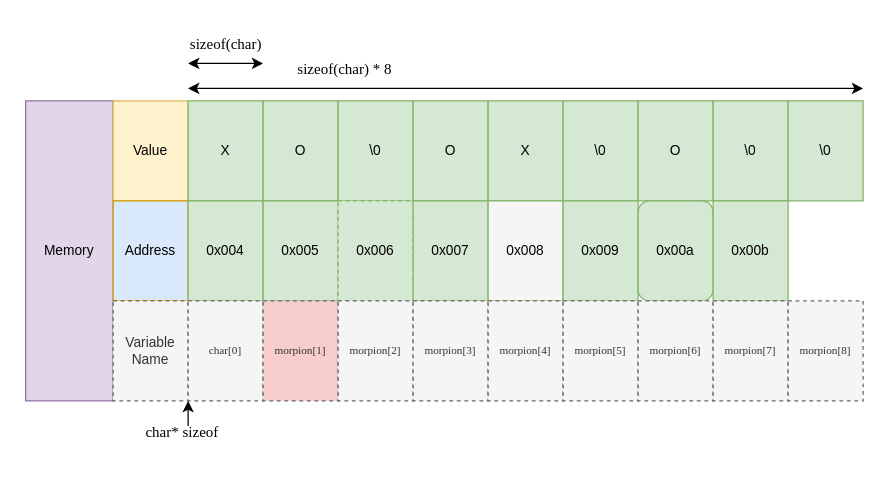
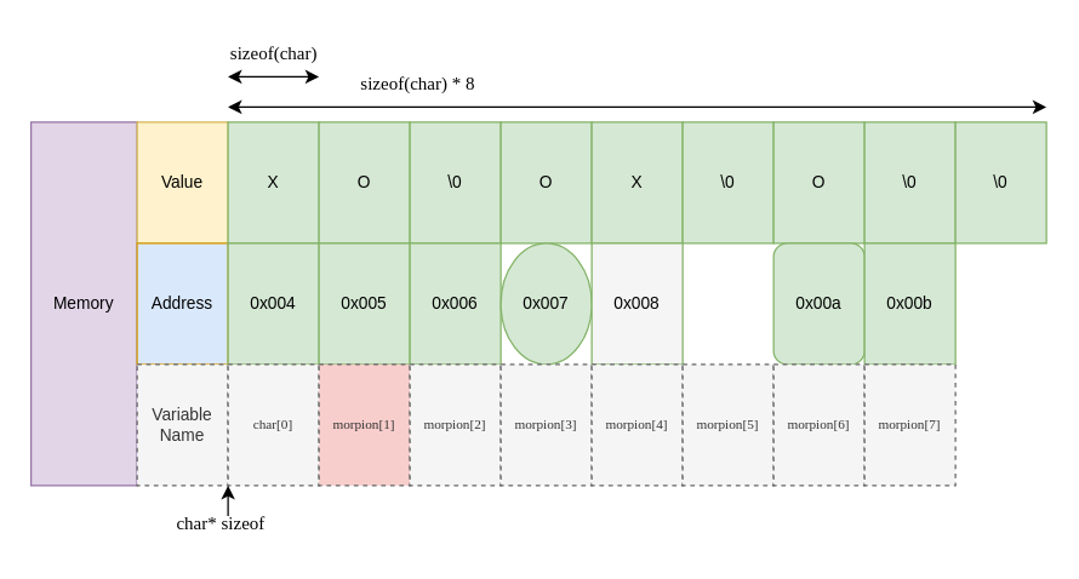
- <mxCell id="17" value="0x006" style="rounded=0;whiteSpace=wrap;html=1;fillColor=#d5e8d4;strokeColor=#82b366;fontSize=11;dashed=1;" vertex="1" parent="1"><mxGeometry x="270" y="160" width="60" height="80" as="geometry" /></mxCell>
+ <mxCell id="17" value="0x006" style="rounded=0;whiteSpace=wrap;html=1;fillColor=#d5e8d4;strokeColor=#82b366;fontSize=11;" vertex="1" parent="1"><mxGeometry x="270" y="160" width="60" height="80" as="geometry" /></mxCell>
- <mxCell id="18" value="0x007" style="rounded=0;whiteSpace=wrap;html=1;fillColor=#d5e8d4;strokeColor=#82b366;fontSize=11;" vertex="1" parent="1"><mxGeometry x="330" y="160" width="60" height="80" as="geometry" /></mxCell>
+ <mxCell id="18" value="0x007" style="ellipse;whiteSpace=wrap;html=1;fillColor=#d5e8d4;strokeColor=#82b366;fontSize=11;" vertex="1" parent="1"><mxGeometry x="330" y="160" width="60" height="80" as="geometry" /></mxCell>
- <mxCell id="20" value="0x009" style="rounded=0;whiteSpace=wrap;html=1;fillColor=#d5e8d4;strokeColor=#82b366;fontSize=11;" vertex="1" parent="1"><mxGeometry x="450" y="160" width="60" height="80" as="geometry" /></mxCell>
- <mxCell id="31" value="morpion[8]" style="rounded=0;whiteSpace=wrap;html=1;fillColor=#f5f5f5;strokeColor=#666666;fontColor=#333333;fontSize=9;shadow=0;dashed=1;fontFamily=Lucida Console;" vertex="1" parent="1"><mxGeometry x="630" y="240" width="60" height="80" as="geometry" /></mxCell>
